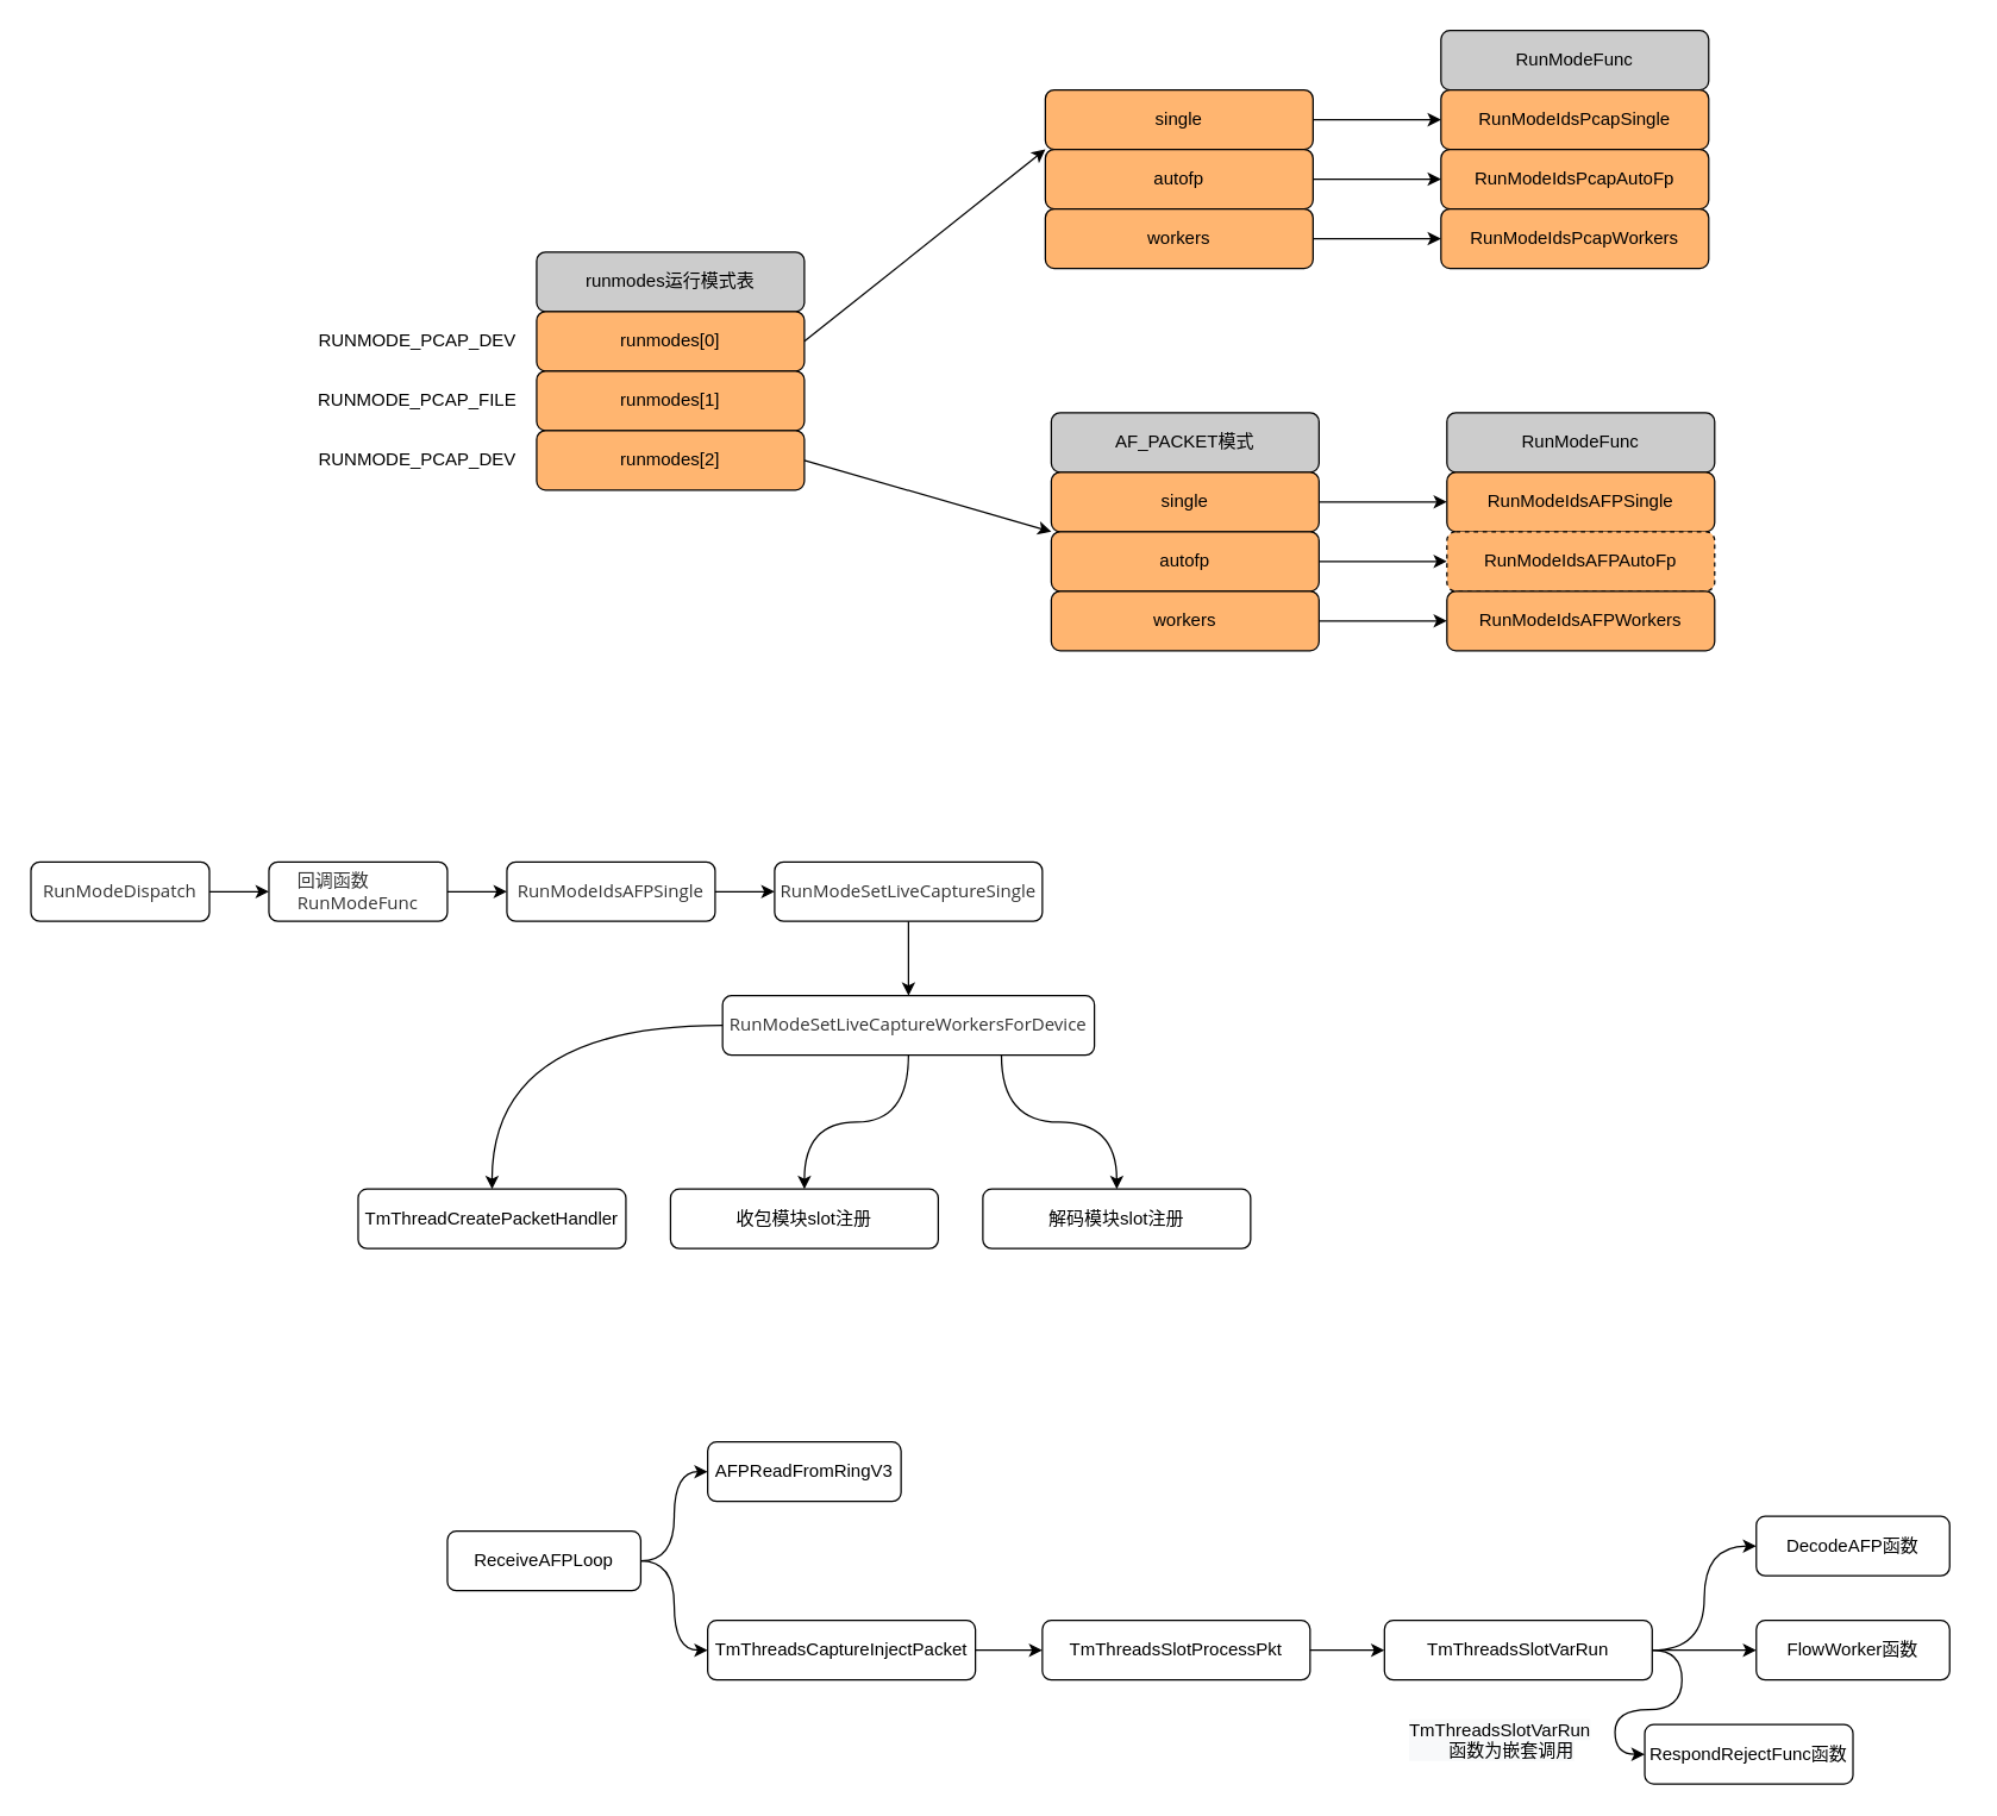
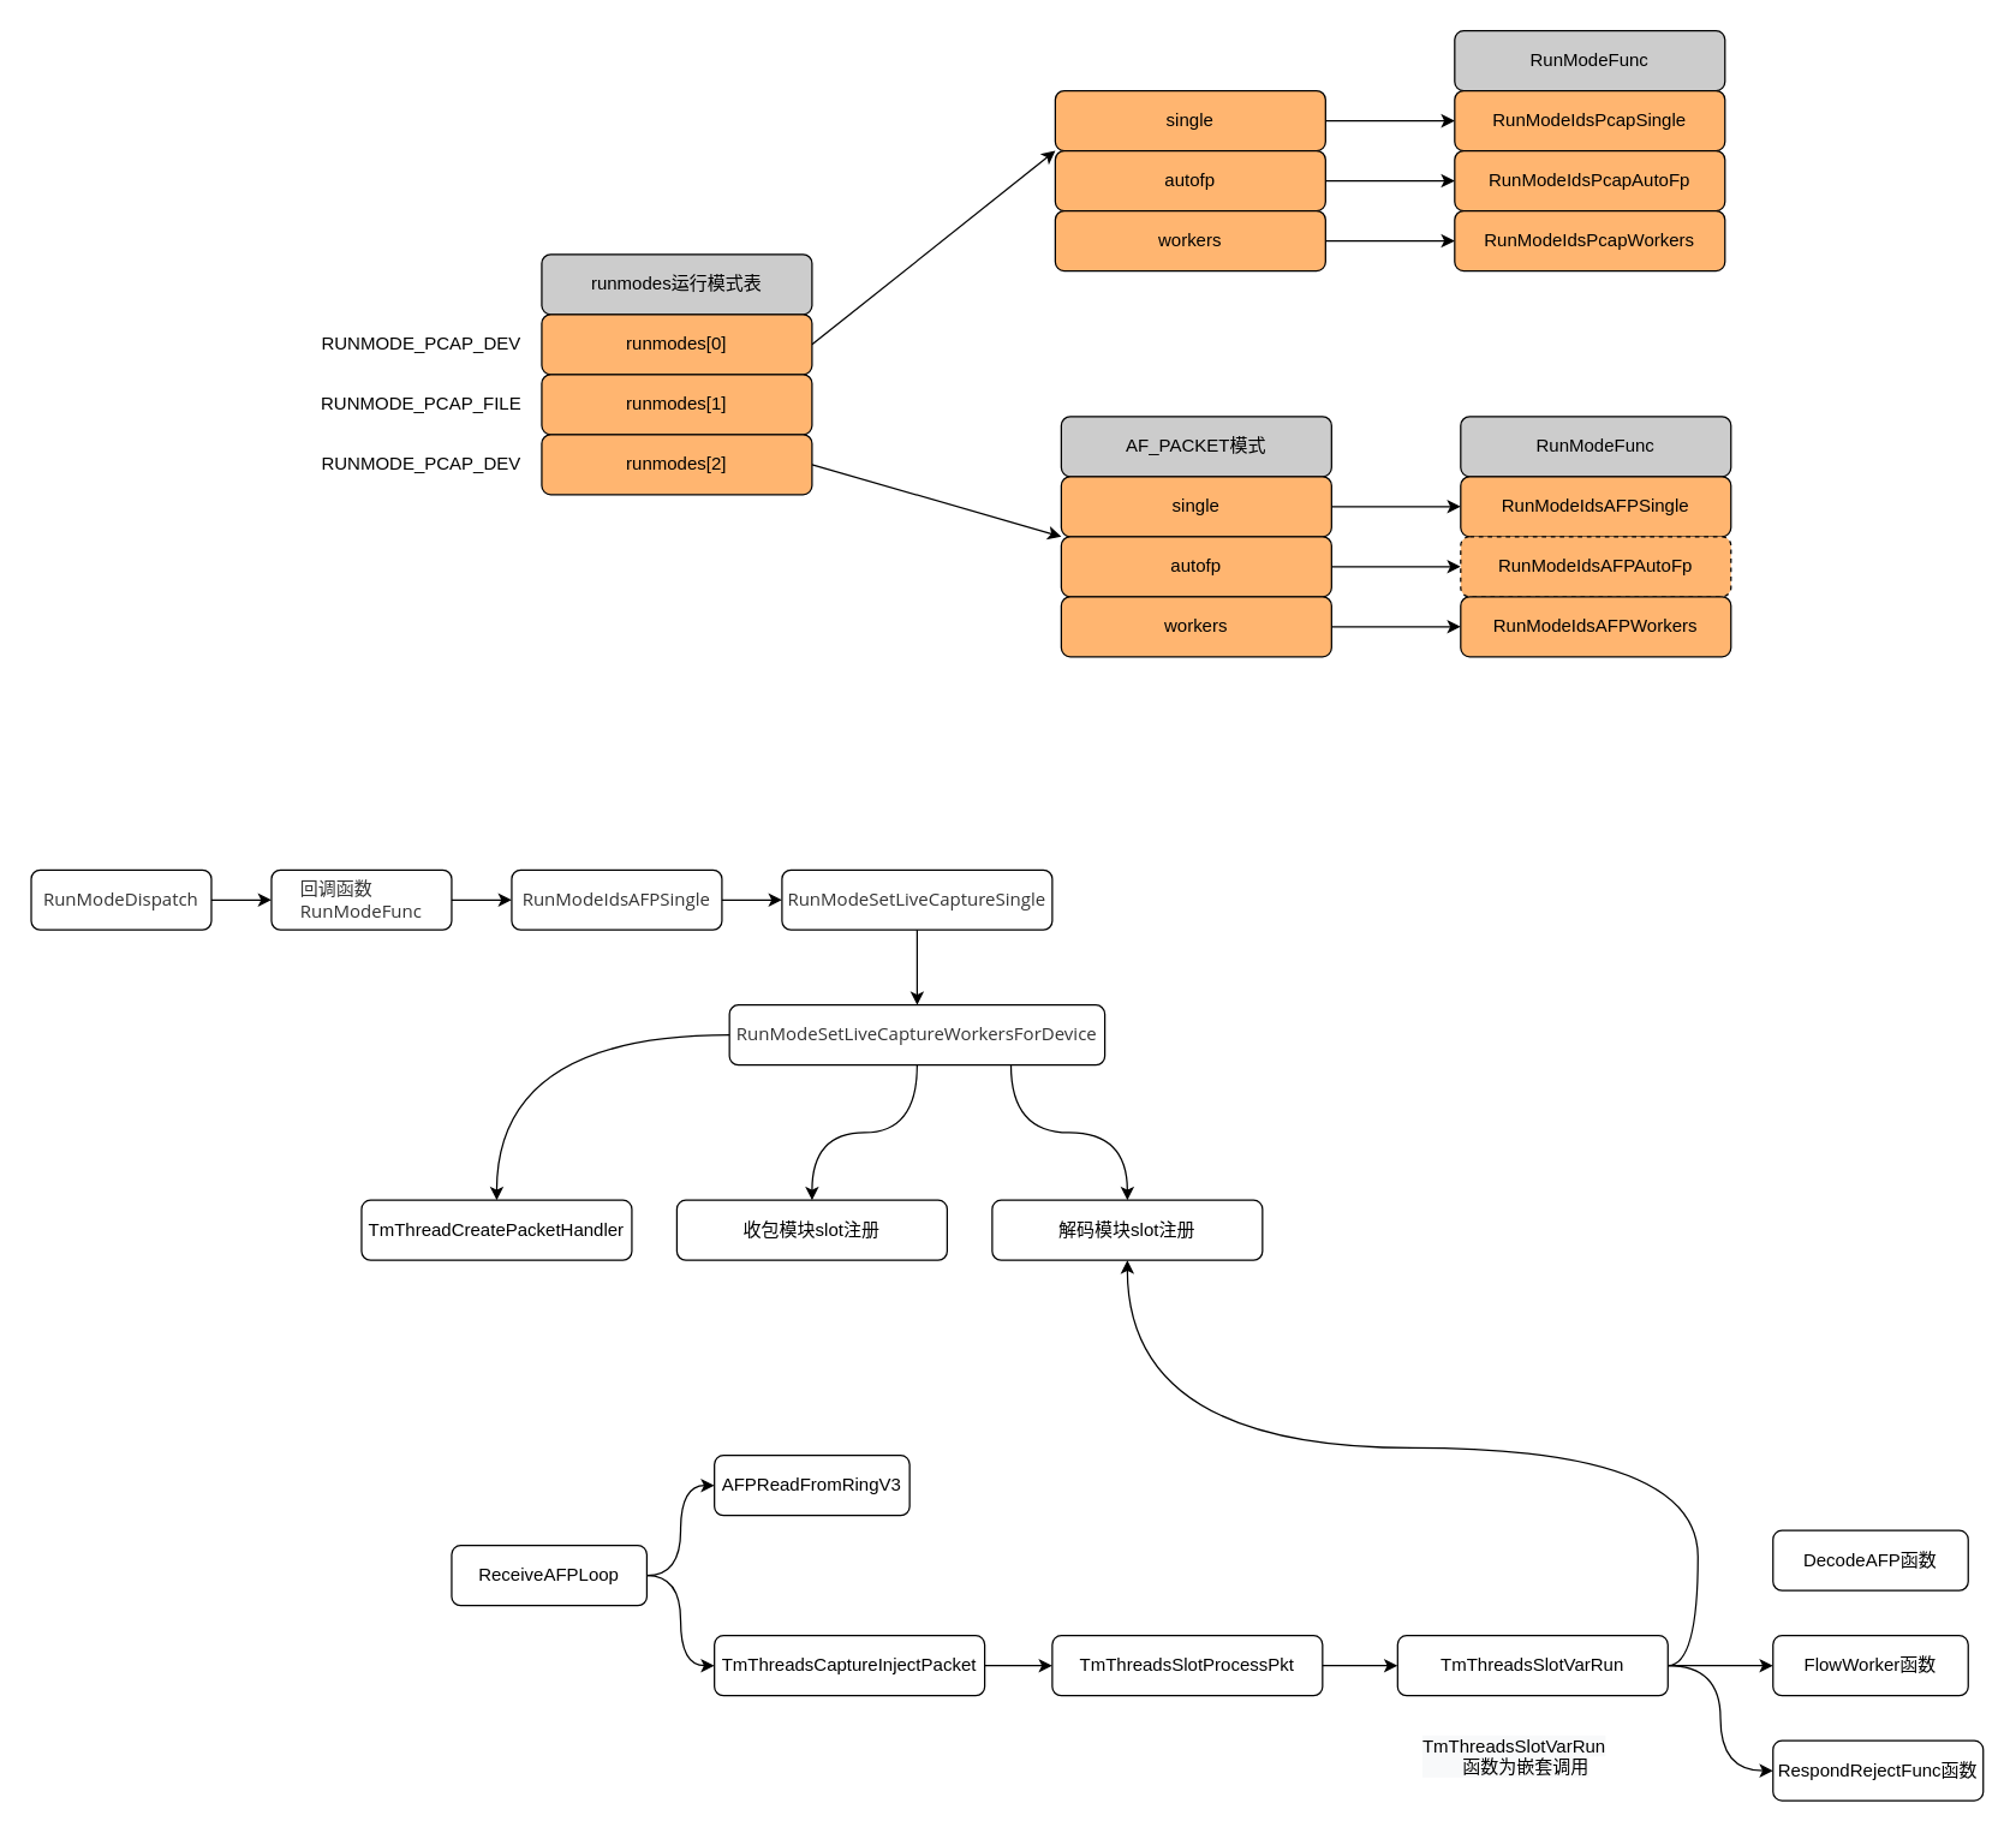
- <mxCell id="25" style="edgeStyle=orthogonalEdgeStyle;curved=1;rounded=0;orthogonalLoop=1;jettySize=auto;html=1;exitX=1;exitY=0.5;exitDx=0;exitDy=0;entryX=0;entryY=0.5;entryDx=0;entryDy=0;fontSize=12;" parent="1" source="28" target="29" edge="1"><mxGeometry relative="1" as="geometry" /></mxCell>
+ <mxCell id="25" style="edgeStyle=orthogonalEdgeStyle;curved=1;rounded=0;orthogonalLoop=1;jettySize=auto;html=1;exitX=1;exitY=0.5;exitDx=0;exitDy=0;fontSize=12;" parent="1" source="28" target="16" edge="1"><mxGeometry relative="1" as="geometry" /></mxCell>
- <mxCell id="31" value="&lt;div style=&quot;text-align: left;&quot;&gt;RespondRejectFunc函数&lt;br&gt;&lt;/div&gt;" style="rounded=1;whiteSpace=wrap;html=1;fillColor=none;sketch=0;shadow=0;glass=0;fontStyle=0" parent="1" vertex="1"><mxGeometry x="1105" y="1159" width="140" height="40" as="geometry" /></mxCell>
+ <mxCell id="31" value="&lt;div style=&quot;text-align: left;&quot;&gt;RespondRejectFunc函数&lt;br&gt;&lt;/div&gt;" style="rounded=1;whiteSpace=wrap;html=1;fillColor=none;sketch=0;shadow=0;glass=0;fontStyle=0" parent="1" vertex="1"><mxGeometry x="1180" y="1159" width="140" height="40" as="geometry" /></mxCell>
